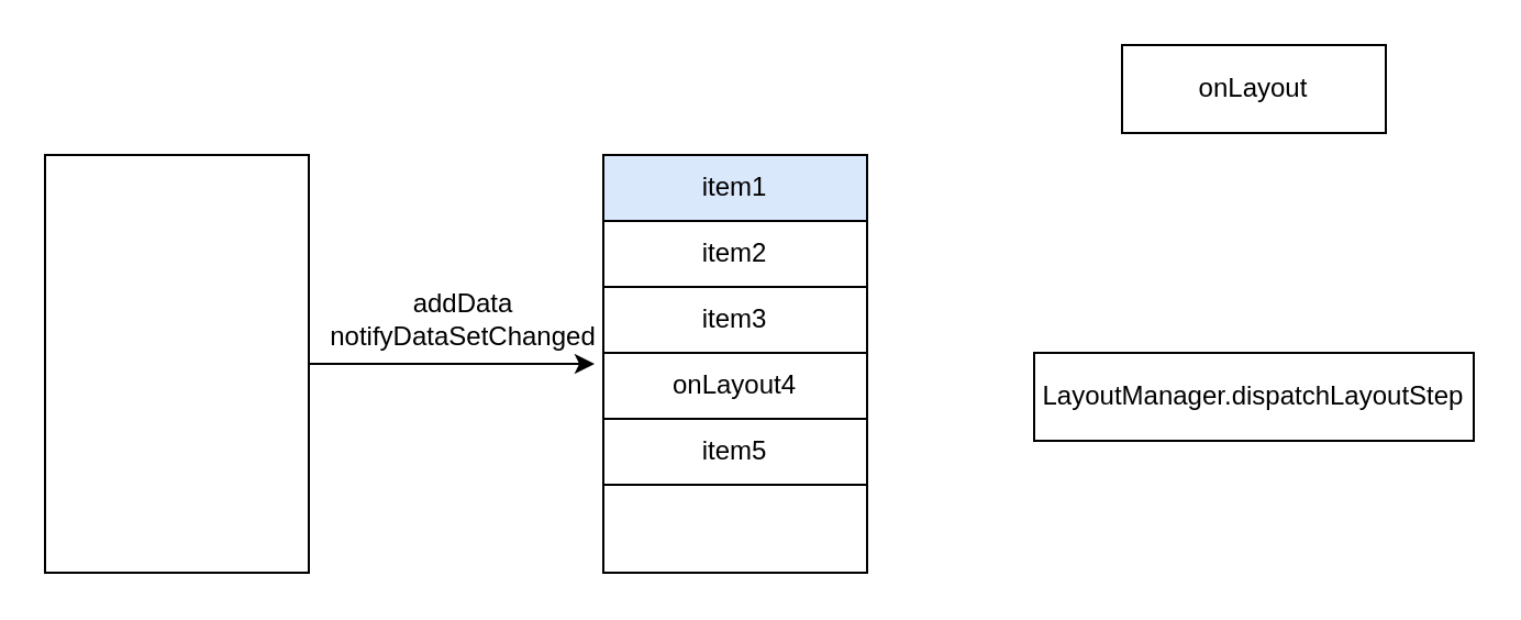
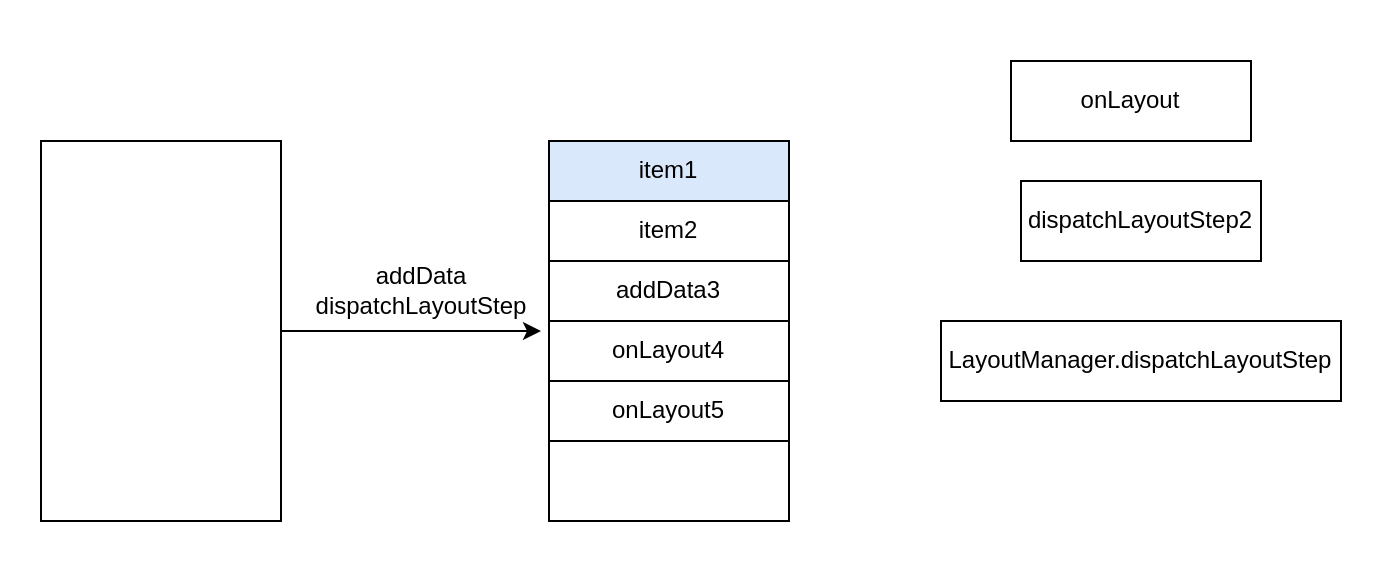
- <mxCell id="11" value="onLayout" style="rounded=0;whiteSpace=wrap;html=1;" vertex="1" parent="1"><mxGeometry x="510" y="20" width="120" height="40" as="geometry" /></mxCell>
+ <mxCell id="11" value="onLayout" style="rounded=0;whiteSpace=wrap;html=1;" vertex="1" parent="1"><mxGeometry x="505" y="30" width="120" height="40" as="geometry" /></mxCell>
+ <mxCell id="12" value="dispatchLayoutStep2" style="rounded=0;whiteSpace=wrap;html=1;" vertex="1" parent="1"><mxGeometry x="510" y="90" width="120" height="40" as="geometry" /></mxCell>
- <mxCell id="10" value="addData&lt;br&gt;notifyDataSetChanged" style="text;html=1;align=center;verticalAlign=middle;resizable=0;points=[];autosize=1;strokeColor=none;" vertex="1" parent="1"><mxGeometry x="140" y="130" width="140" height="30" as="geometry" /></mxCell>
+ <mxCell id="10" value="addData&lt;br&gt;dispatchLayoutStep" style="text;html=1;align=center;verticalAlign=middle;resizable=0;points=[];autosize=1;strokeColor=none;" vertex="1" parent="1"><mxGeometry x="140" y="130" width="140" height="30" as="geometry" /></mxCell>
- <mxCell id="6" value="item3" style="rounded=0;whiteSpace=wrap;html=1;" vertex="1" parent="1"><mxGeometry x="274" y="130" width="120" height="30" as="geometry" /></mxCell>
+ <mxCell id="6" value="addData3" style="rounded=0;whiteSpace=wrap;html=1;" vertex="1" parent="1"><mxGeometry x="274" y="130" width="120" height="30" as="geometry" /></mxCell>
- <mxCell id="8" value="item5" style="rounded=0;whiteSpace=wrap;html=1;" vertex="1" parent="1"><mxGeometry x="274" y="190" width="120" height="30" as="geometry" /></mxCell>
+ <mxCell id="8" value="onLayout5" style="rounded=0;whiteSpace=wrap;html=1;" vertex="1" parent="1"><mxGeometry x="274" y="190" width="120" height="30" as="geometry" /></mxCell>
